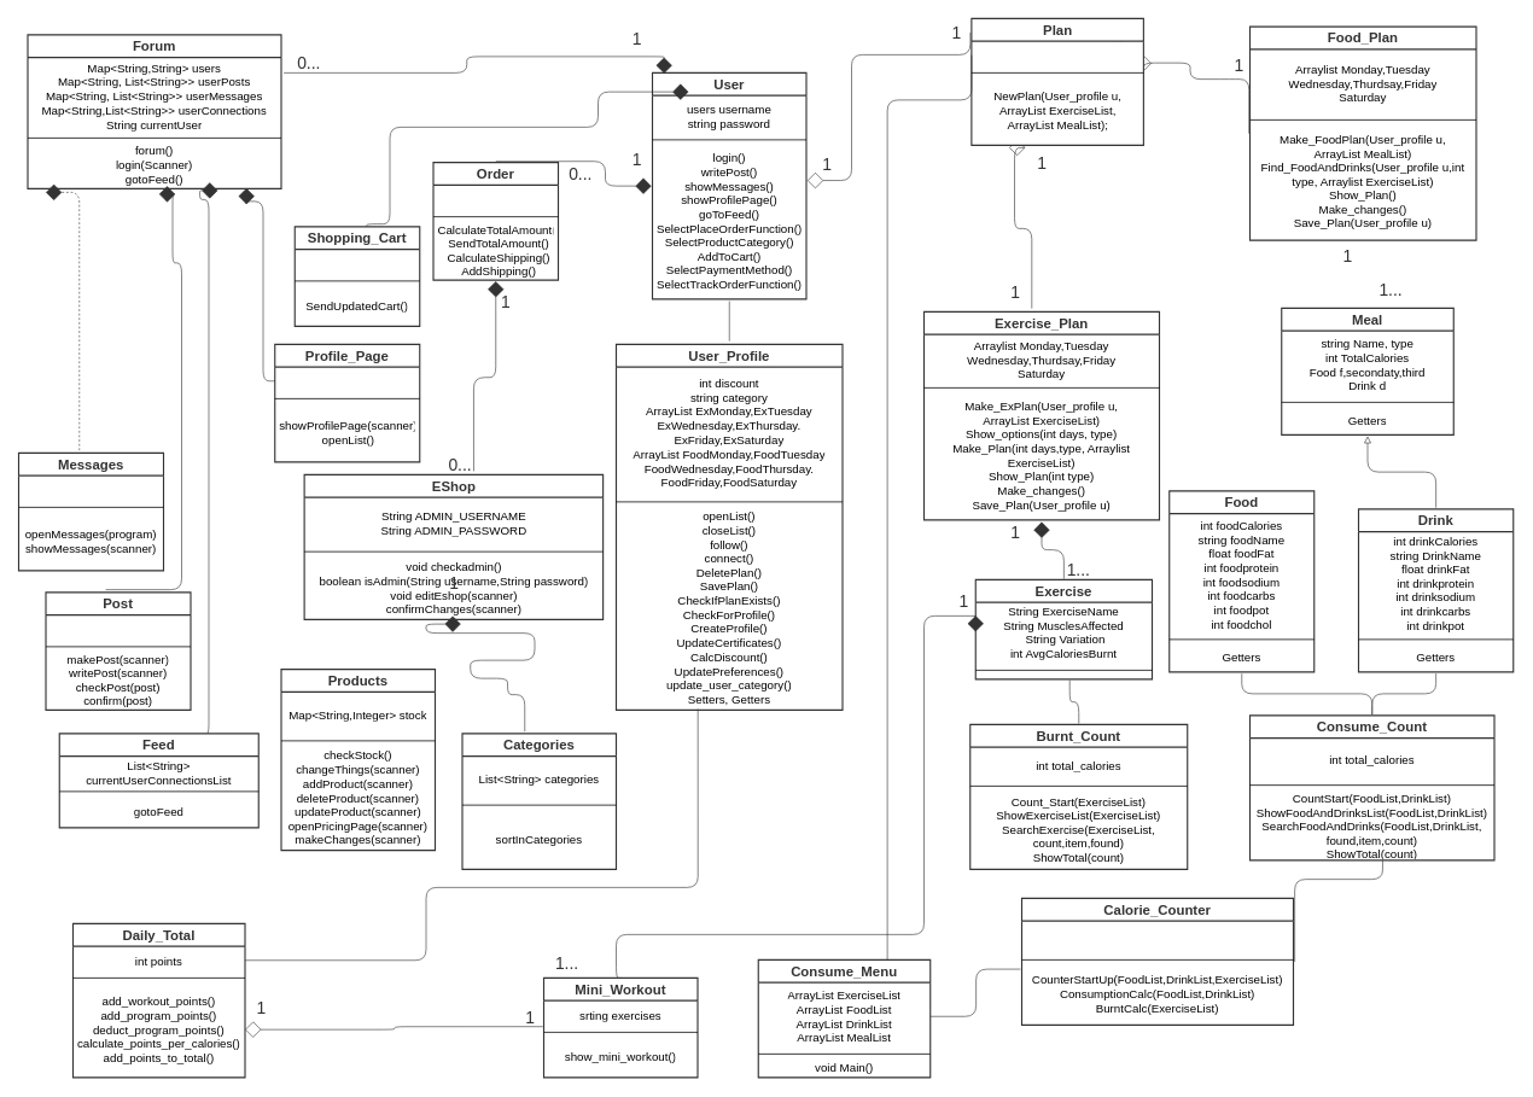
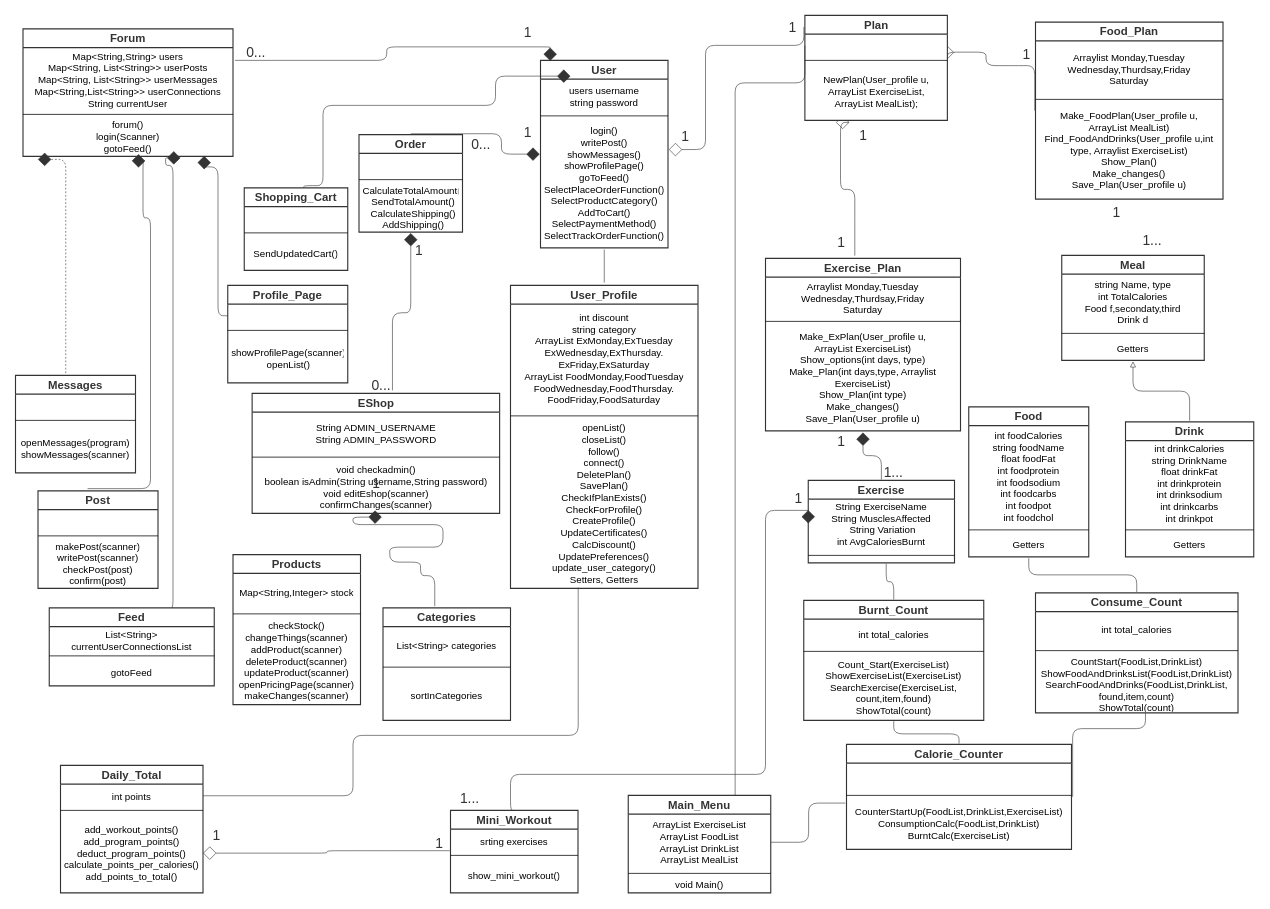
- <mxCell id="76" value="" style="html=1;jettySize=18;whiteSpace=wrap;fontSize=13;strokeColor=#333333;strokeOpacity=100;strokeWidth=0.8;rounded=1;arcSize=24;edgeStyle=orthogonalEdgeStyle;startArrow=none;endArrow=none;exitX=0.5;exitY=-0.006;exitPerimeter=0;entryX=0.5;entryY=1.009;entryPerimeter=0;lucidId=CygSlEcKQ958;" parent="1" source="68" target="10" edge="1"><mxGeometry width="100" height="100" relative="1" as="geometry"><Array as="points" /></mxGeometry></mxCell>
+ <mxCell id="73" value="" style="html=1;jettySize=18;whiteSpace=wrap;fontSize=13;strokeColor=#333333;strokeOpacity=100;strokeWidth=0.8;rounded=1;arcSize=24;edgeStyle=orthogonalEdgeStyle;startArrow=none;endArrow=none;exitX=0.5;exitY=1.007;exitPerimeter=0;entryX=0.5;entryY=-0.007;entryPerimeter=0;lucidId=IwgSaPp0cr3r;" parent="1" source="64" target="60" edge="1"><mxGeometry width="100" height="100" relative="1" as="geometry"><Array as="points" /></mxGeometry></mxCell>
- <mxCell id="103" value="Consume_Menu" style="html=1;overflow=block;blockSpacing=1;swimlane;childLayout=stackLayout;horizontal=1;horizontalStack=0;resizeParent=1;resizeParentMax=0;resizeLast=0;collapsible=0;marginBottom=0;swimlaneFillColor=#ffffff;startSize=25;whiteSpace=wrap;fontSize=15.2;fontColor=#333333;fontStyle=1;align=center;spacing=0;strokeColor=#333333;strokeOpacity=100;fillOpacity=100;fillColor=#ffffff;strokeWidth=1.5;" parent="1" vertex="1"><mxGeometry x="837" y="1060" width="190" height="130" as="geometry" /></mxCell>
+ <mxCell id="103" value="Main_Menu" style="html=1;overflow=block;blockSpacing=1;swimlane;childLayout=stackLayout;horizontal=1;horizontalStack=0;resizeParent=1;resizeParentMax=0;resizeLast=0;collapsible=0;marginBottom=0;swimlaneFillColor=#ffffff;startSize=25;whiteSpace=wrap;fontSize=15.2;fontColor=#333333;fontStyle=1;align=center;spacing=0;strokeColor=#333333;strokeOpacity=100;fillOpacity=100;fillColor=#ffffff;strokeWidth=1.5;" parent="1" vertex="1"><mxGeometry x="837" y="1060" width="190" height="130" as="geometry" /></mxCell>
